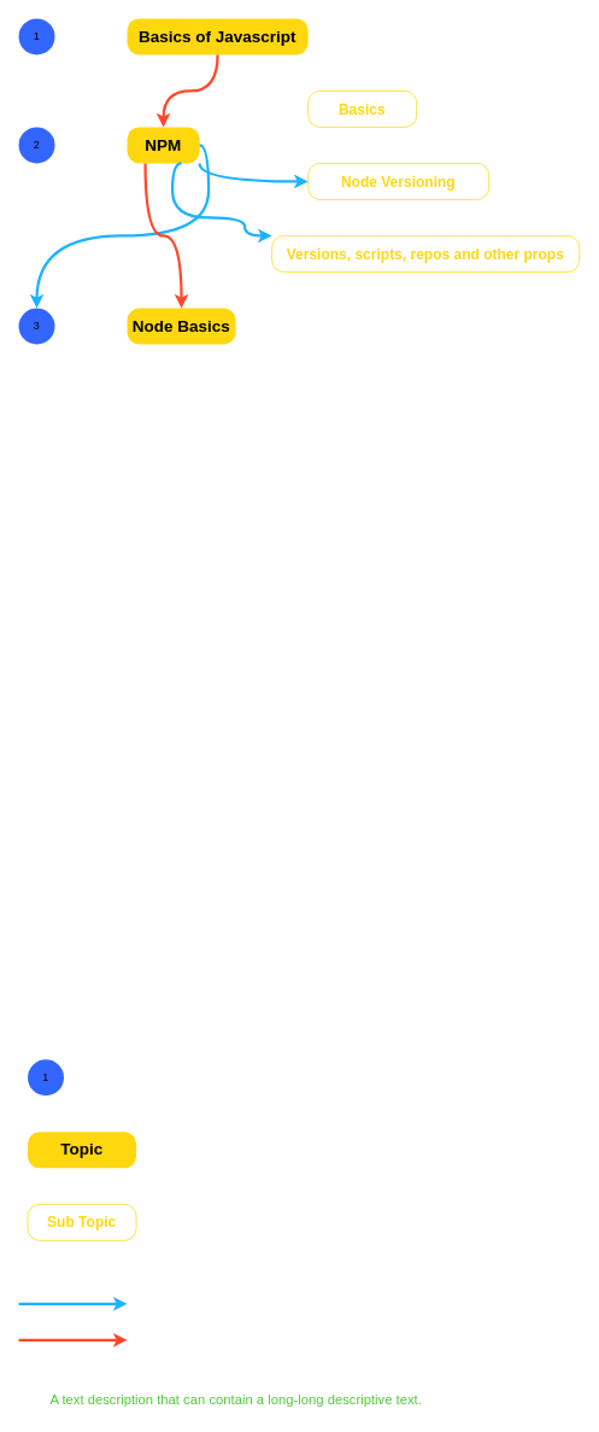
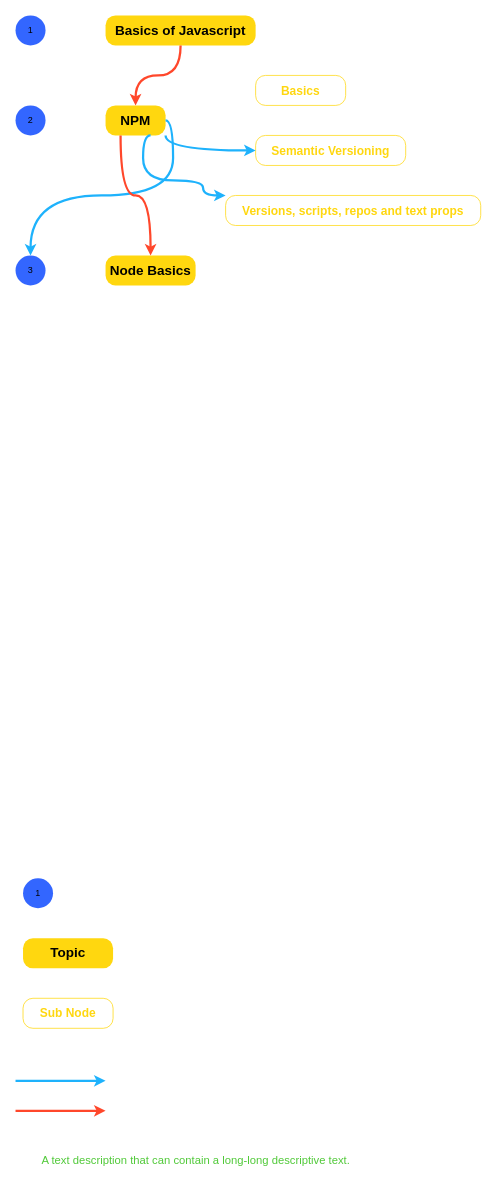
- <mxCell id="13" value="&lt;pre&gt;&lt;font color=&quot;#ffd70f&quot; face=&quot;Helvetica&quot; size=&quot;1&quot;&gt;&lt;b style=&quot;font-size: 16px;&quot;&gt;Node Versioning&lt;/b&gt;&lt;/font&gt;&lt;/pre&gt;" style="rounded=1;whiteSpace=wrap;html=1;fillColor=none;strokeColor=#FFD70F;arcSize=33;" vertex="1" parent="1"><mxGeometry x="340" y="180" width="200" height="40" as="geometry" /></mxCell>
+ <mxCell id="13" value="&lt;pre&gt;&lt;font color=&quot;#ffd70f&quot; face=&quot;Helvetica&quot; size=&quot;1&quot;&gt;&lt;b style=&quot;font-size: 16px;&quot;&gt;Semantic Versioning&lt;/b&gt;&lt;/font&gt;&lt;/pre&gt;" style="rounded=1;whiteSpace=wrap;html=1;fillColor=none;strokeColor=#FFD70F;arcSize=33;" vertex="1" parent="1"><mxGeometry x="340" y="180" width="200" height="40" as="geometry" /></mxCell>
- <mxCell id="17" value="&lt;pre&gt;&lt;font color=&quot;#ffd70f&quot; face=&quot;Helvetica&quot; size=&quot;1&quot;&gt;&lt;b style=&quot;font-size: 16px;&quot;&gt;Versions, scripts, repos and other props&lt;/b&gt;&lt;/font&gt;&lt;/pre&gt;" style="rounded=1;whiteSpace=wrap;html=1;fillColor=none;strokeColor=#FFD70F;arcSize=33;" vertex="1" parent="1"><mxGeometry x="300" y="260" width="340" height="40" as="geometry" /></mxCell>
+ <mxCell id="17" value="&lt;pre&gt;&lt;font color=&quot;#ffd70f&quot; face=&quot;Helvetica&quot; size=&quot;1&quot;&gt;&lt;b style=&quot;font-size: 16px;&quot;&gt;Versions, scripts, repos and text props&lt;/b&gt;&lt;/font&gt;&lt;/pre&gt;" style="rounded=1;whiteSpace=wrap;html=1;fillColor=none;strokeColor=#FFD70F;arcSize=33;" vertex="1" parent="1"><mxGeometry x="300" y="260" width="340" height="40" as="geometry" /></mxCell>
- <mxCell id="6" value="&lt;pre&gt;&lt;font color=&quot;#ffd70f&quot; face=&quot;Helvetica&quot; size=&quot;1&quot;&gt;&lt;b style=&quot;font-size: 16px;&quot;&gt;Sub Topic&lt;/b&gt;&lt;/font&gt;&lt;/pre&gt;" style="rounded=1;whiteSpace=wrap;html=1;fillColor=none;strokeColor=#FFD70F;arcSize=33;" vertex="1" parent="1"><mxGeometry x="30" y="1330" width="120" height="40" as="geometry" /></mxCell>
+ <mxCell id="6" value="&lt;pre&gt;&lt;font color=&quot;#ffd70f&quot; face=&quot;Helvetica&quot; size=&quot;1&quot;&gt;&lt;b style=&quot;font-size: 16px;&quot;&gt;Sub Node&lt;/b&gt;&lt;/font&gt;&lt;/pre&gt;" style="rounded=1;whiteSpace=wrap;html=1;fillColor=none;strokeColor=#FFD70F;arcSize=33;" vertex="1" parent="1"><mxGeometry x="30" y="1330" width="120" height="40" as="geometry" /></mxCell>
